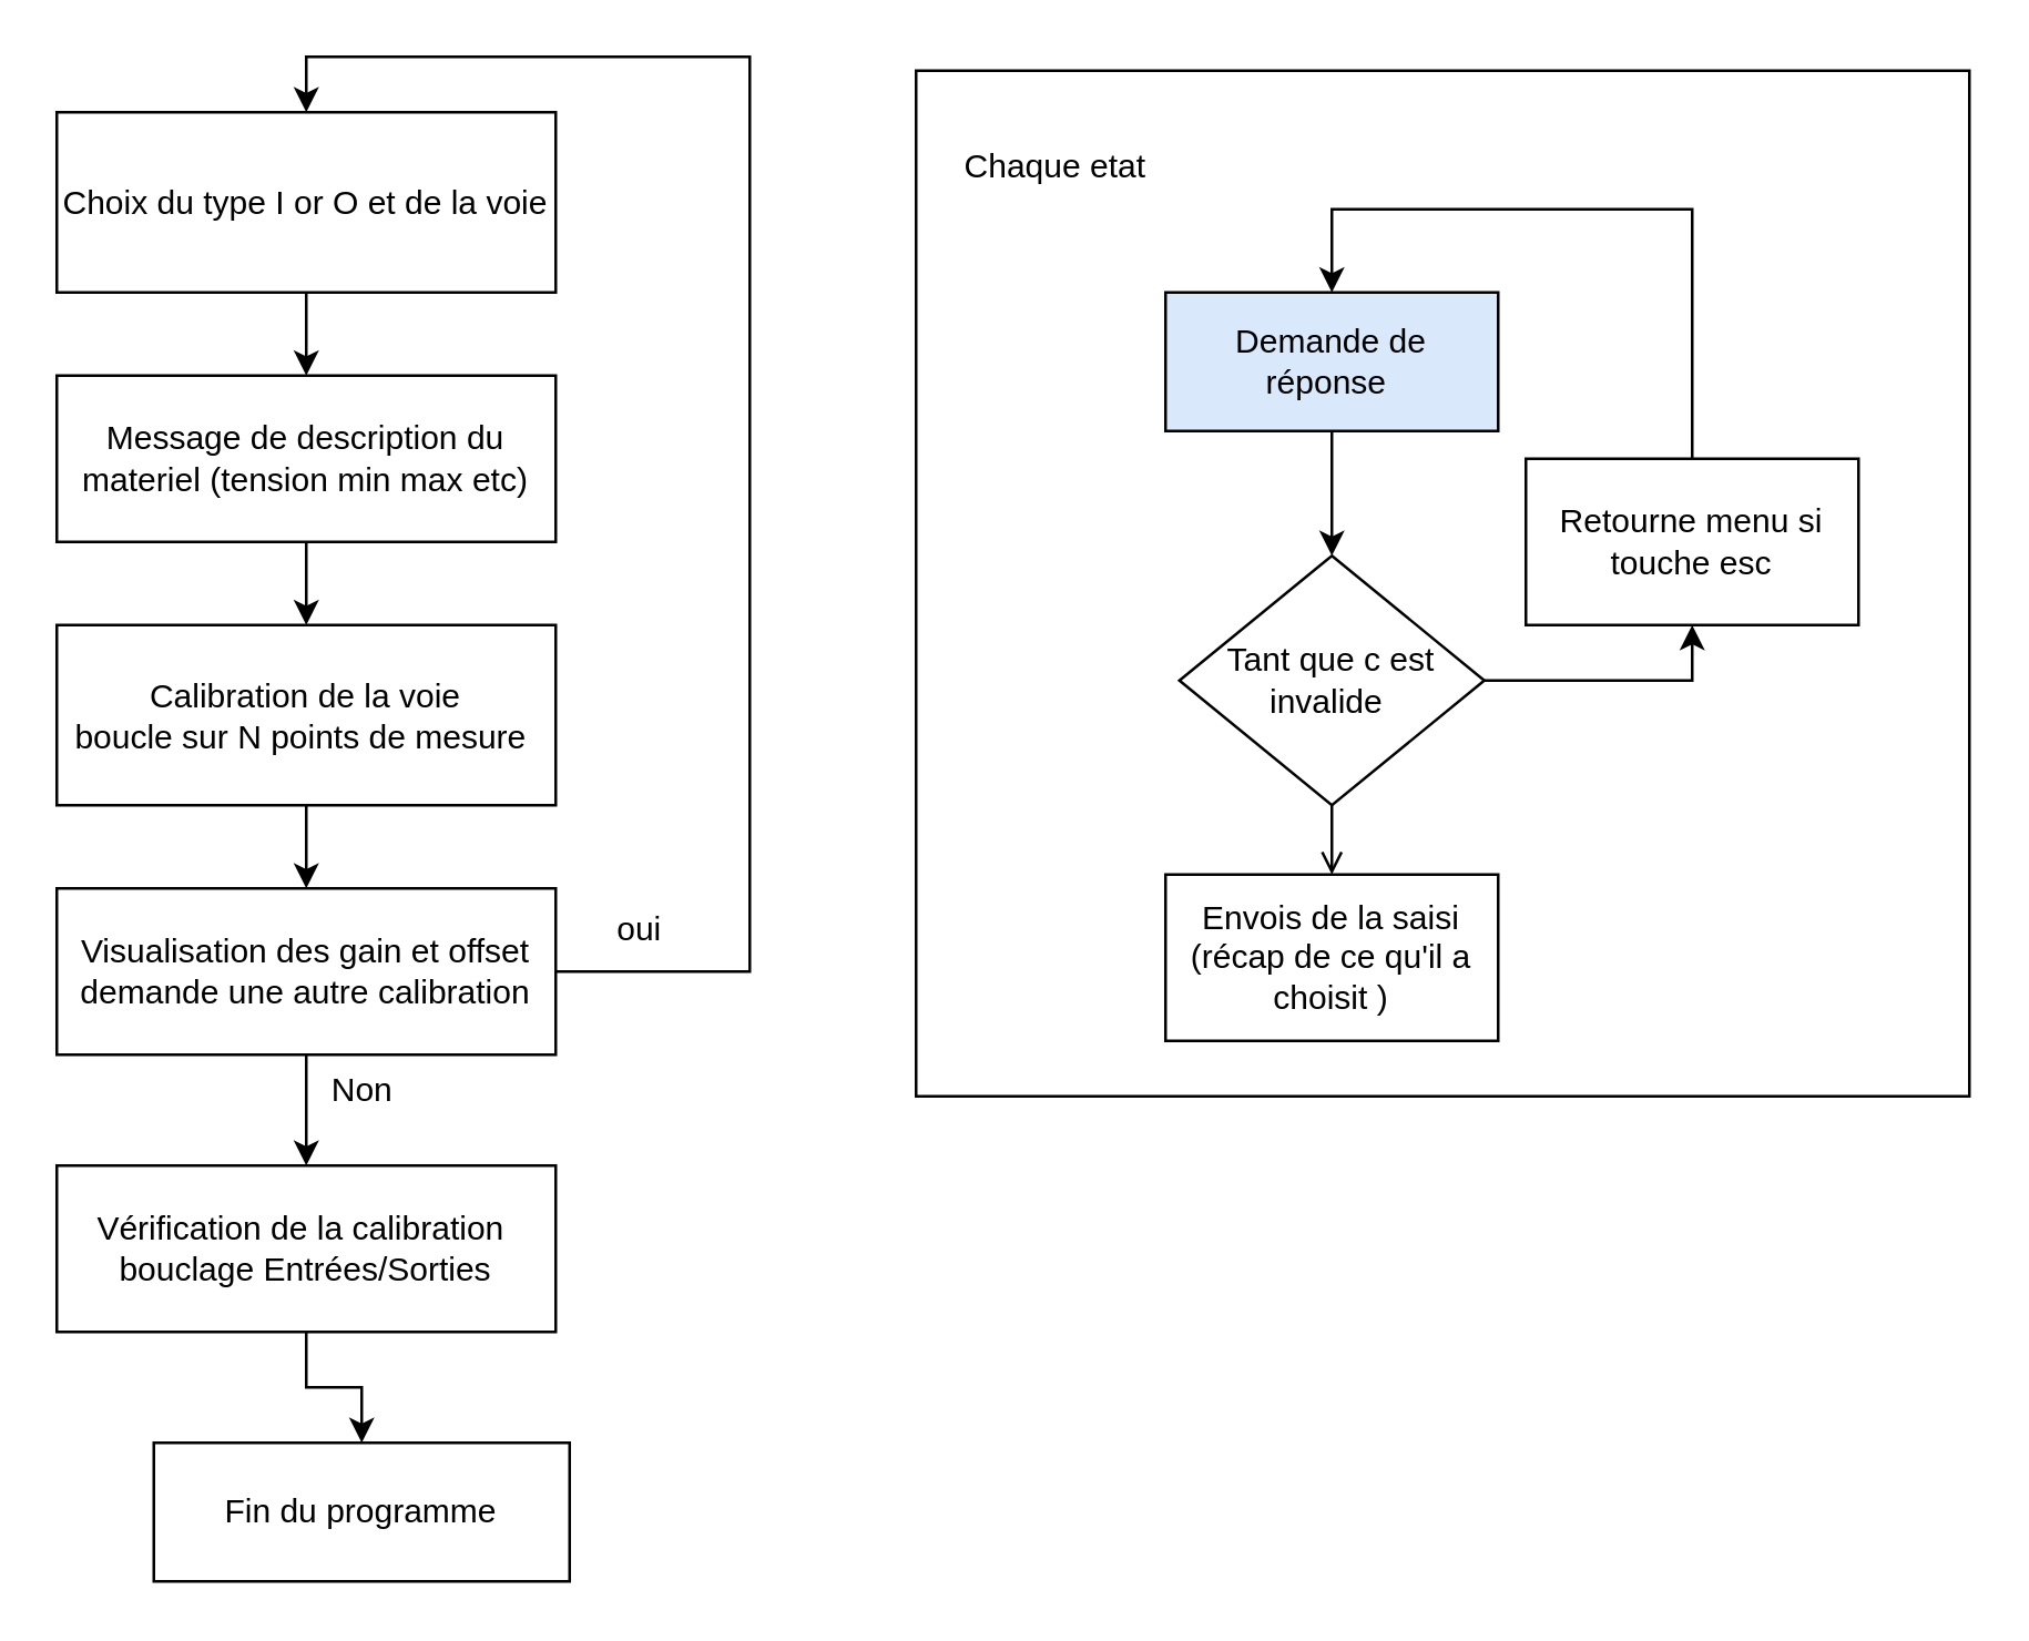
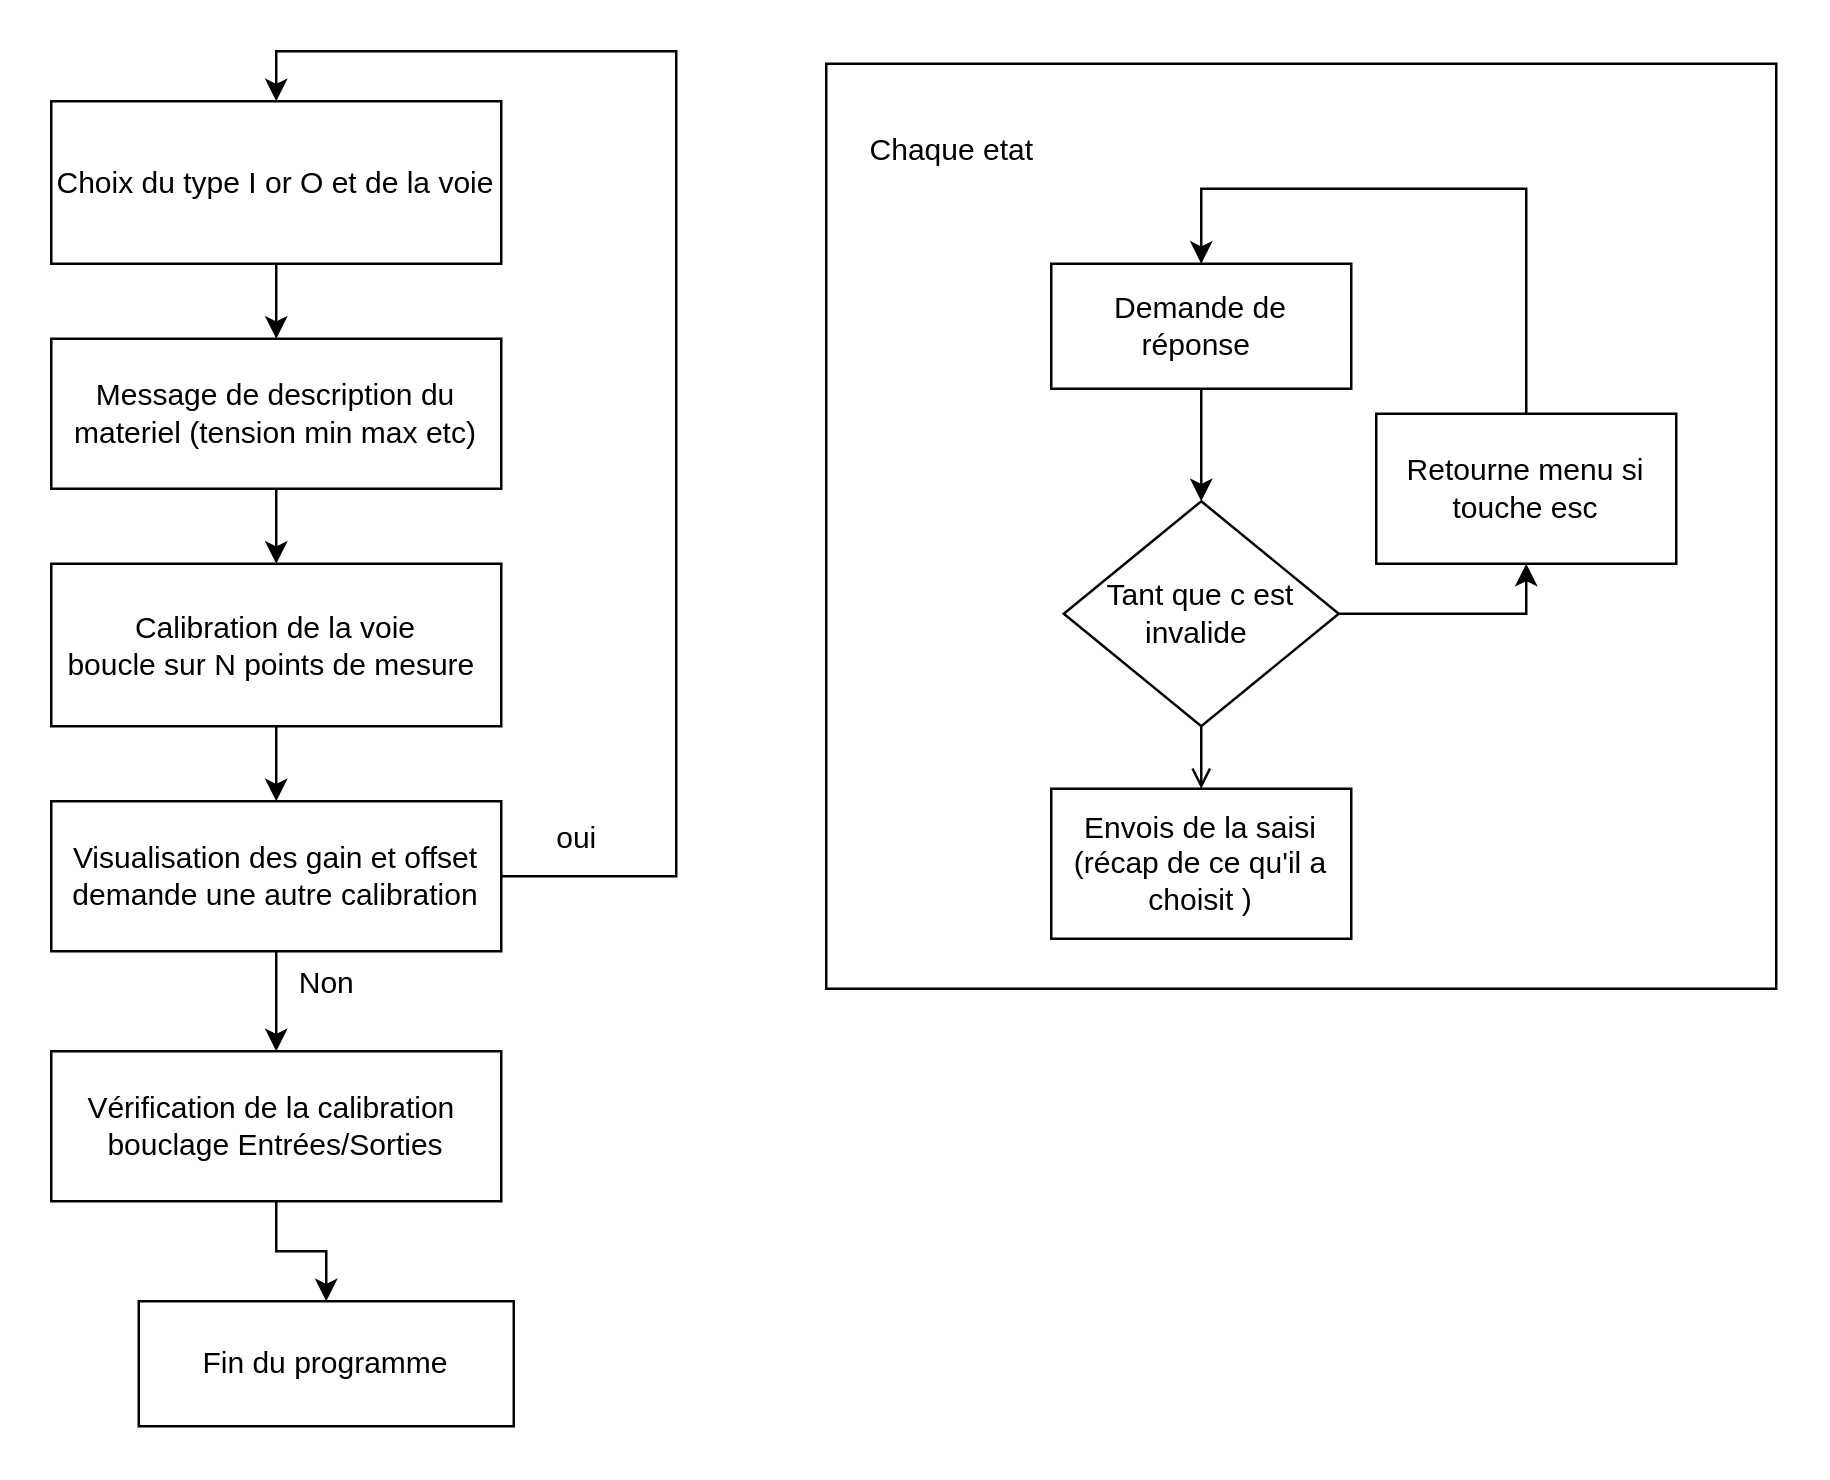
- <mxCell id="13" value="Demande de réponse&amp;nbsp;" style="rounded=0;whiteSpace=wrap;html=1;fillColor=#dae8fc;" parent="1" vertex="1"><mxGeometry x="420" y="105" width="120" height="50" as="geometry" /></mxCell>
+ <mxCell id="13" value="Demande de réponse&amp;nbsp;" style="rounded=0;whiteSpace=wrap;html=1;" parent="1" vertex="1"><mxGeometry x="420" y="105" width="120" height="50" as="geometry" /></mxCell>
